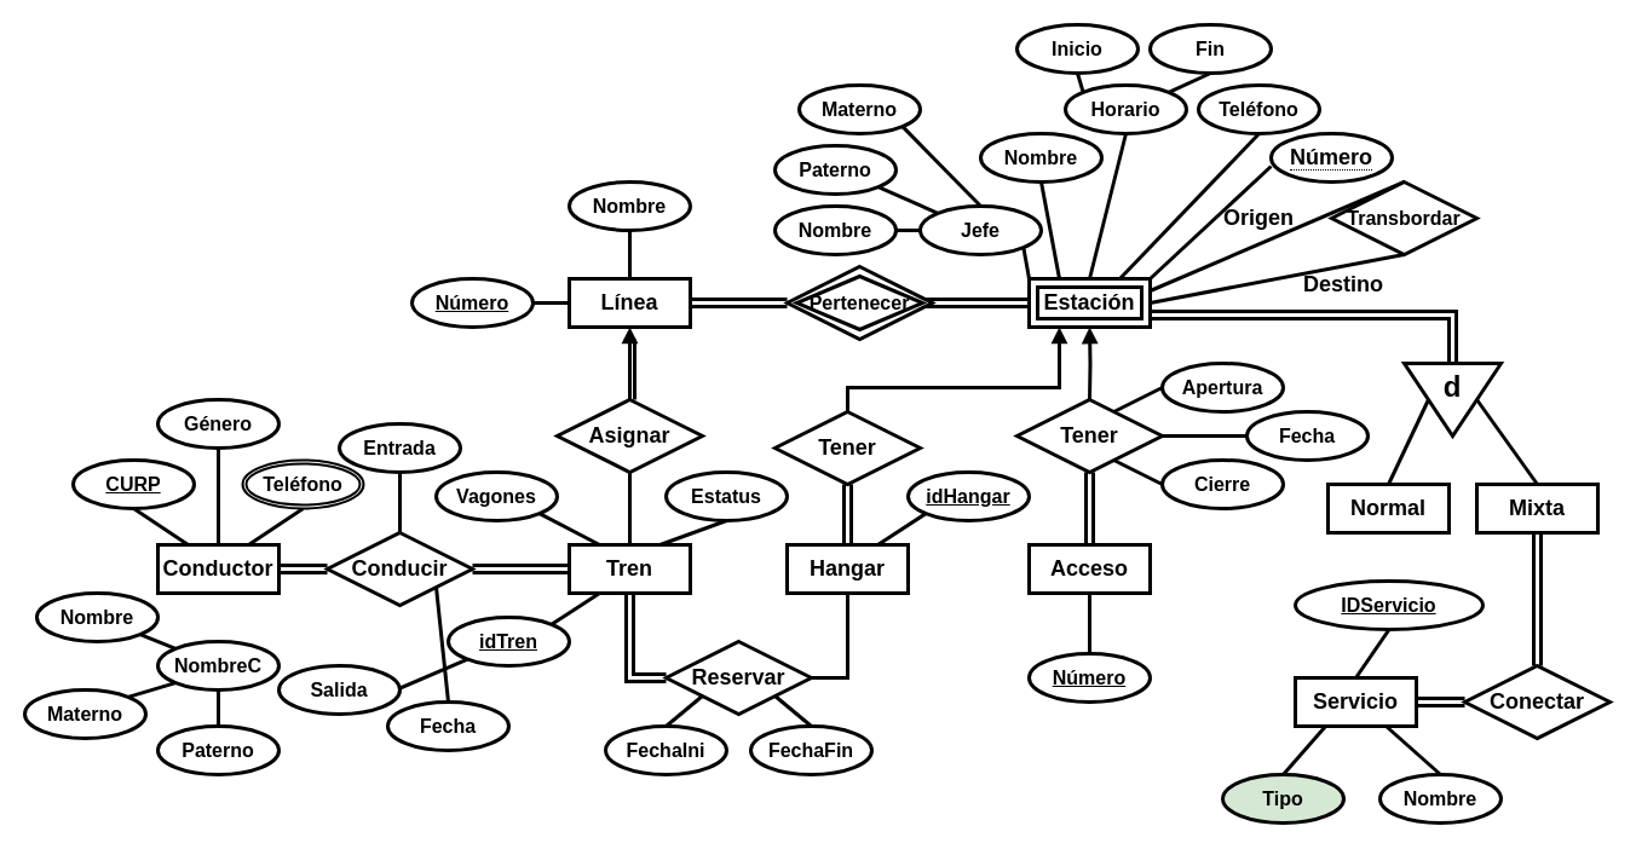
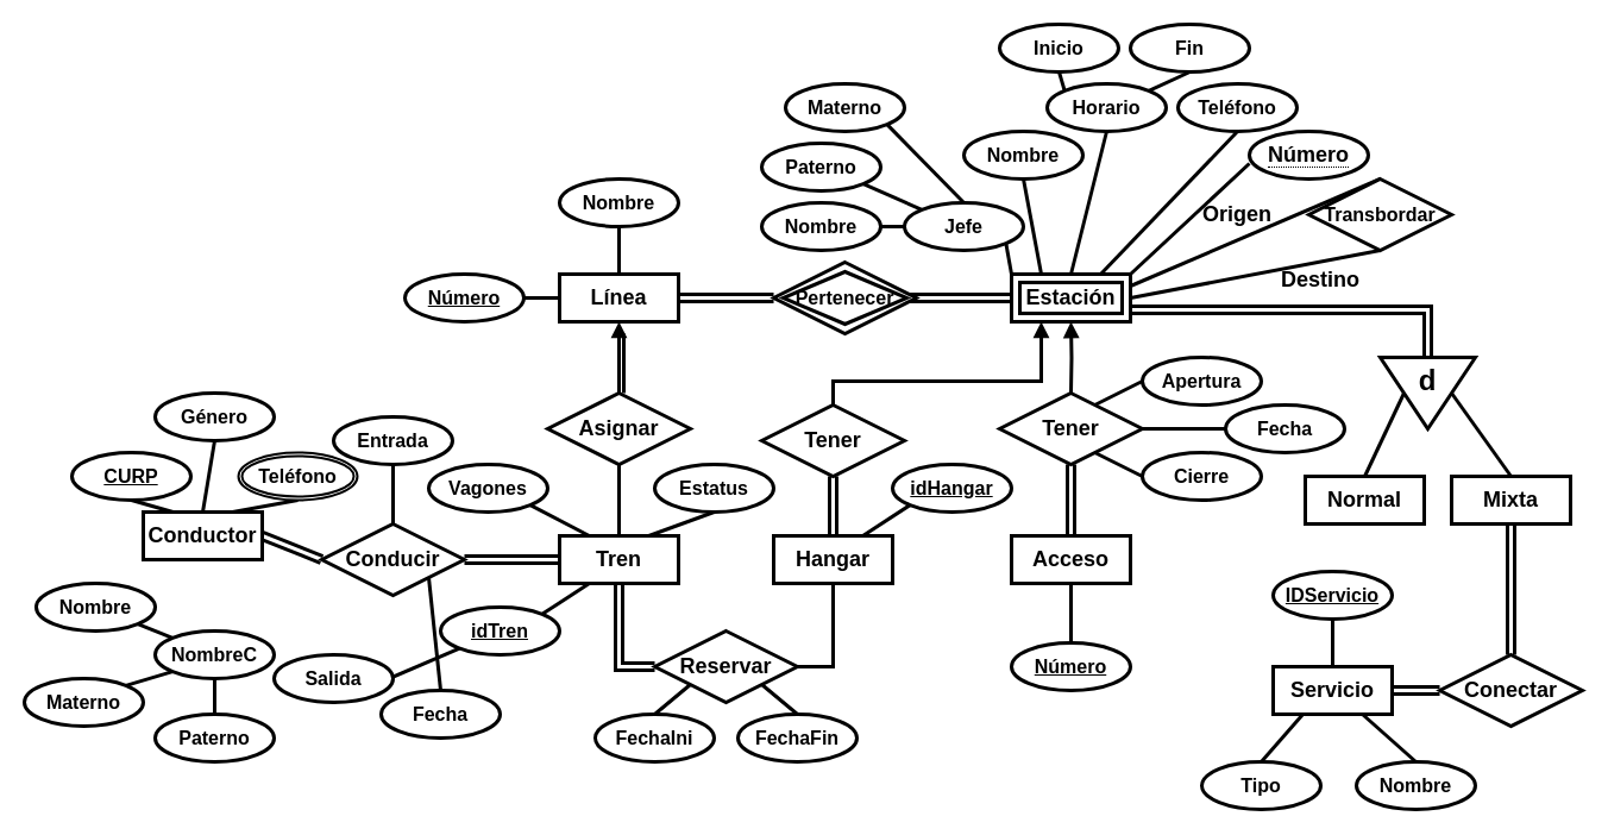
- <mxCell id="47" value="Conductor" style="whiteSpace=wrap;html=1;align=center;fontSize=18;fontStyle=1;strokeWidth=3;" parent="1" vertex="1"><mxGeometry x="130" y="450" width="100" height="40" as="geometry" /></mxCell>
+ <mxCell id="47" value="Conductor" style="whiteSpace=wrap;html=1;align=center;fontSize=18;fontStyle=1;strokeWidth=3;" parent="1" vertex="1"><mxGeometry x="120" y="430" width="100" height="40" as="geometry" /></mxCell>
- <mxCell id="104" value="IDServicio" style="ellipse;whiteSpace=wrap;html=1;align=center;fontStyle=5;strokeWidth=3;fontSize=16;" parent="1" vertex="1"><mxGeometry x="1070" y="480" width="155" height="40" as="geometry" /></mxCell>
+ <mxCell id="104" value="IDServicio" style="ellipse;whiteSpace=wrap;html=1;align=center;fontStyle=5;strokeWidth=3;fontSize=16;" parent="1" vertex="1"><mxGeometry x="1070" y="480" width="100" height="40" as="geometry" /></mxCell>
- <mxCell id="106" value="Tipo" style="ellipse;whiteSpace=wrap;html=1;align=center;strokeWidth=3;fontSize=16;fontStyle=1;fillColor=#d5e8d4;" parent="1" vertex="1"><mxGeometry x="1010" y="640" width="100" height="40" as="geometry" /></mxCell>
+ <mxCell id="106" value="Tipo" style="ellipse;whiteSpace=wrap;html=1;align=center;strokeWidth=3;fontSize=16;fontStyle=1" parent="1" vertex="1"><mxGeometry x="1010" y="640" width="100" height="40" as="geometry" /></mxCell>
